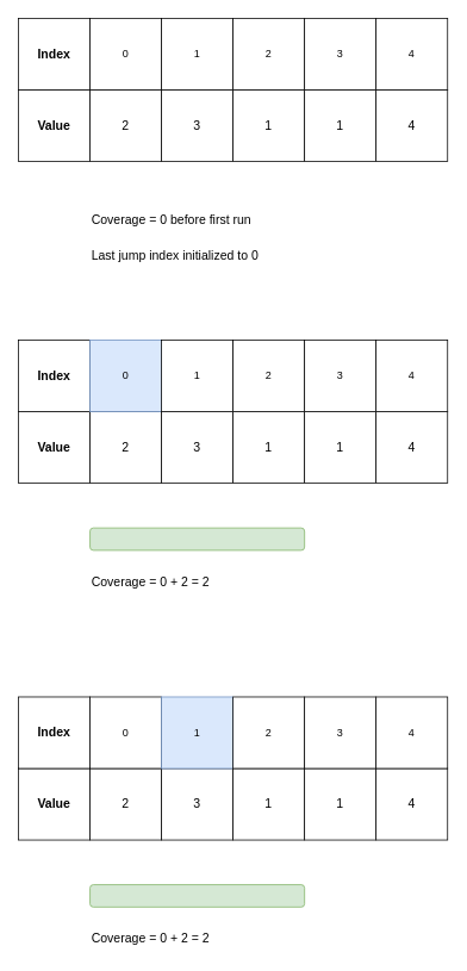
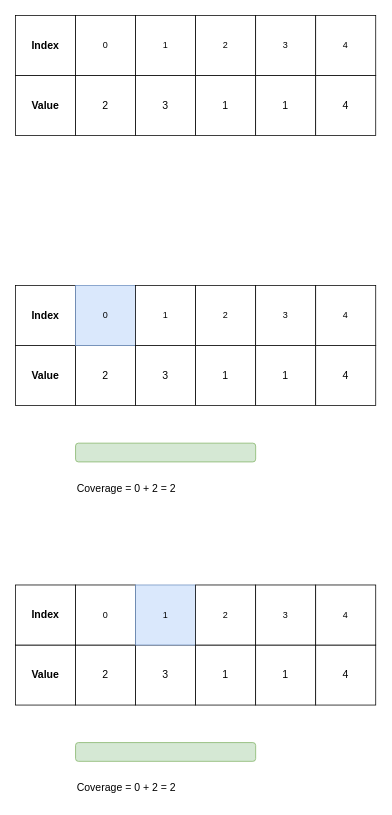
- <mxCell id="26" value="Coverage = 0 before first run" style="text;html=1;strokeColor=none;fillColor=none;align=left;verticalAlign=middle;whiteSpace=wrap;rounded=0;fontSize=14;" vertex="1" parent="1"><mxGeometry x="100" y="230" width="240" height="30" as="geometry" /></mxCell>
- <mxCell id="43" value="Last jump index initialized to 0" style="text;html=1;strokeColor=none;fillColor=none;align=left;verticalAlign=middle;whiteSpace=wrap;rounded=0;fontSize=14;" vertex="1" parent="1"><mxGeometry x="100" y="270" width="240" height="30" as="geometry" /></mxCell>
